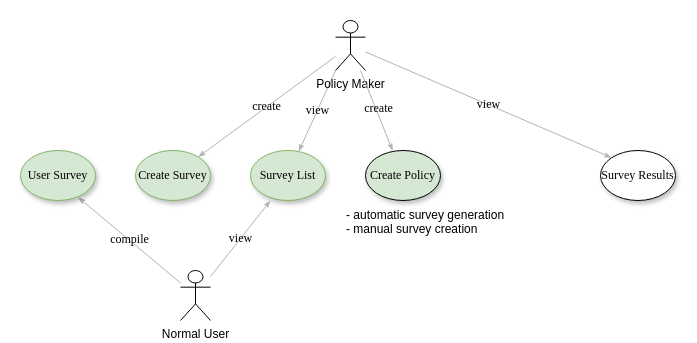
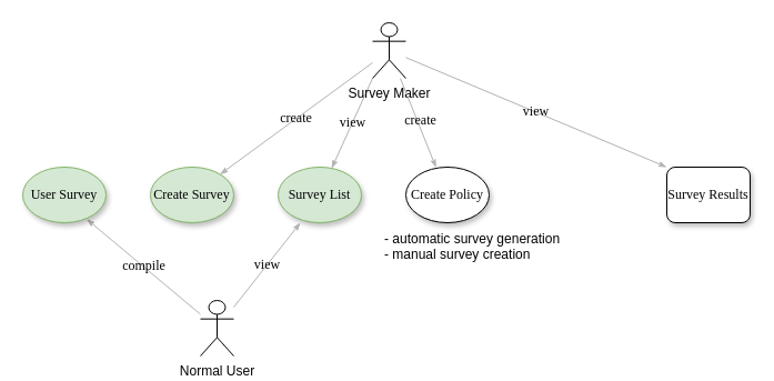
- <mxCell id="5" value="Policy Maker" style="shape=umlActor;verticalLabelPosition=bottom;verticalAlign=top;html=1;outlineConnect=0;" parent="1" vertex="1"><mxGeometry x="335" y="20" width="30" height="50" as="geometry" /></mxCell>
+ <mxCell id="5" value="Survey Maker" style="shape=umlActor;verticalLabelPosition=bottom;verticalAlign=top;html=1;outlineConnect=0;" parent="1" vertex="1"><mxGeometry x="335" y="20" width="30" height="50" as="geometry" /></mxCell>
- <mxCell id="3" value="&lt;span&gt;Create Policy&lt;/span&gt;" style="ellipse;whiteSpace=wrap;html=1;rounded=0;shadow=1;comic=0;labelBackgroundColor=none;strokeWidth=1;fontFamily=Verdana;fontSize=12;align=center;fillColor=#d5e8d4;" parent="1" vertex="1"><mxGeometry x="365" y="150" width="75" height="50" as="geometry" /></mxCell>
+ <mxCell id="3" value="&lt;span&gt;Create Policy&lt;/span&gt;" style="ellipse;whiteSpace=wrap;html=1;rounded=0;shadow=1;comic=0;labelBackgroundColor=none;strokeWidth=1;fontFamily=Verdana;fontSize=12;align=center;" parent="1" vertex="1"><mxGeometry x="365" y="150" width="75" height="50" as="geometry" /></mxCell>
- <mxCell id="14" value="&lt;span&gt;Survey Results&lt;/span&gt;" style="ellipse;whiteSpace=wrap;html=1;rounded=0;shadow=1;comic=0;labelBackgroundColor=none;strokeWidth=1;fontFamily=Verdana;fontSize=12;align=center;" vertex="1" parent="1"><mxGeometry x="600" y="150" width="75" height="50" as="geometry" /></mxCell>
+ <mxCell id="14" value="&lt;span&gt;Survey Results&lt;/span&gt;" style="whiteSpace=wrap;html=1;shadow=1;comic=0;labelBackgroundColor=none;strokeWidth=1;fontFamily=Verdana;fontSize=12;align=center;rounded=1;" vertex="1" parent="1"><mxGeometry x="600" y="150" width="75" height="50" as="geometry" /></mxCell>
